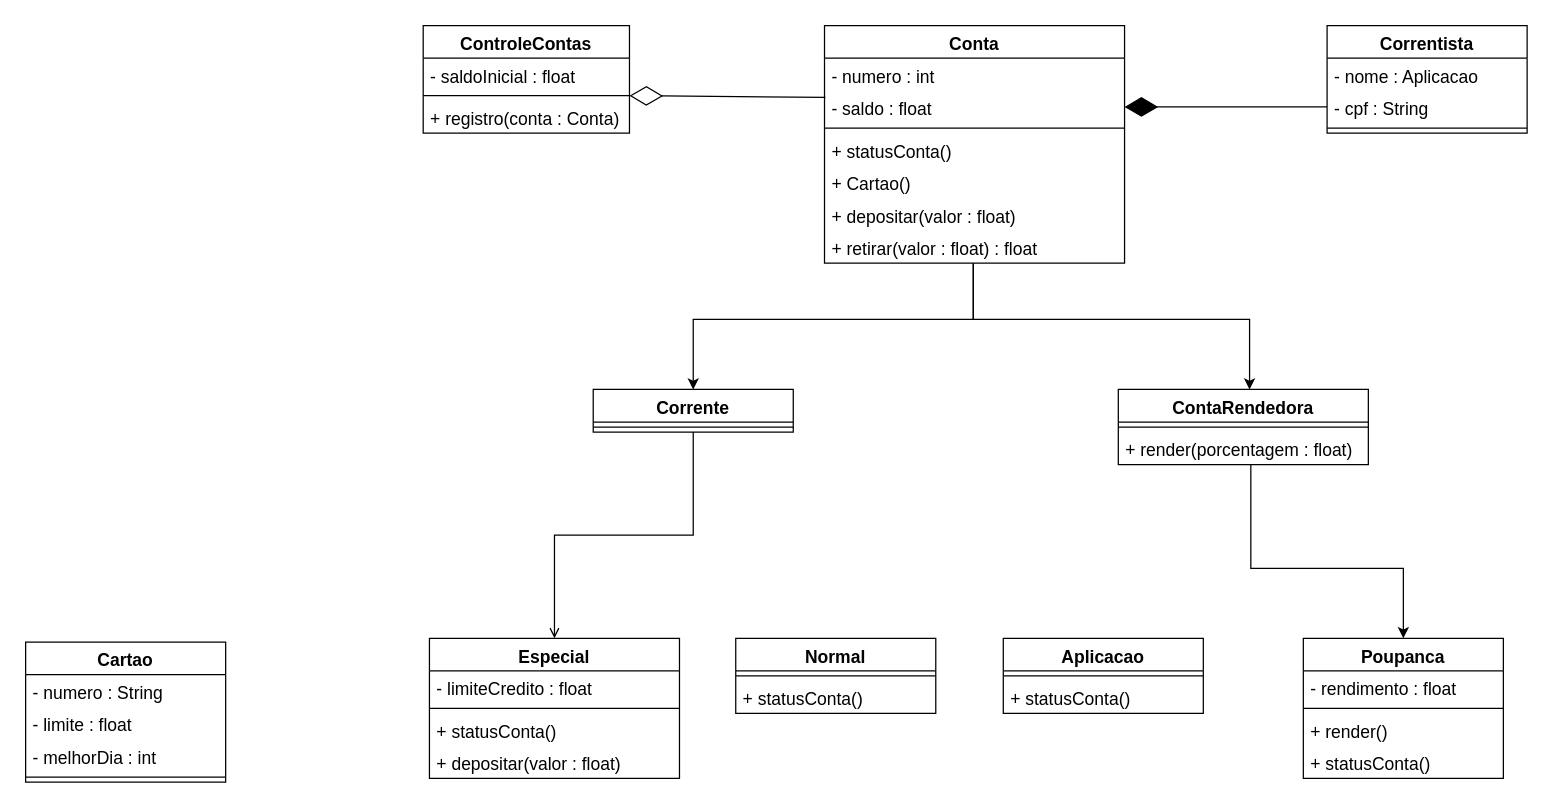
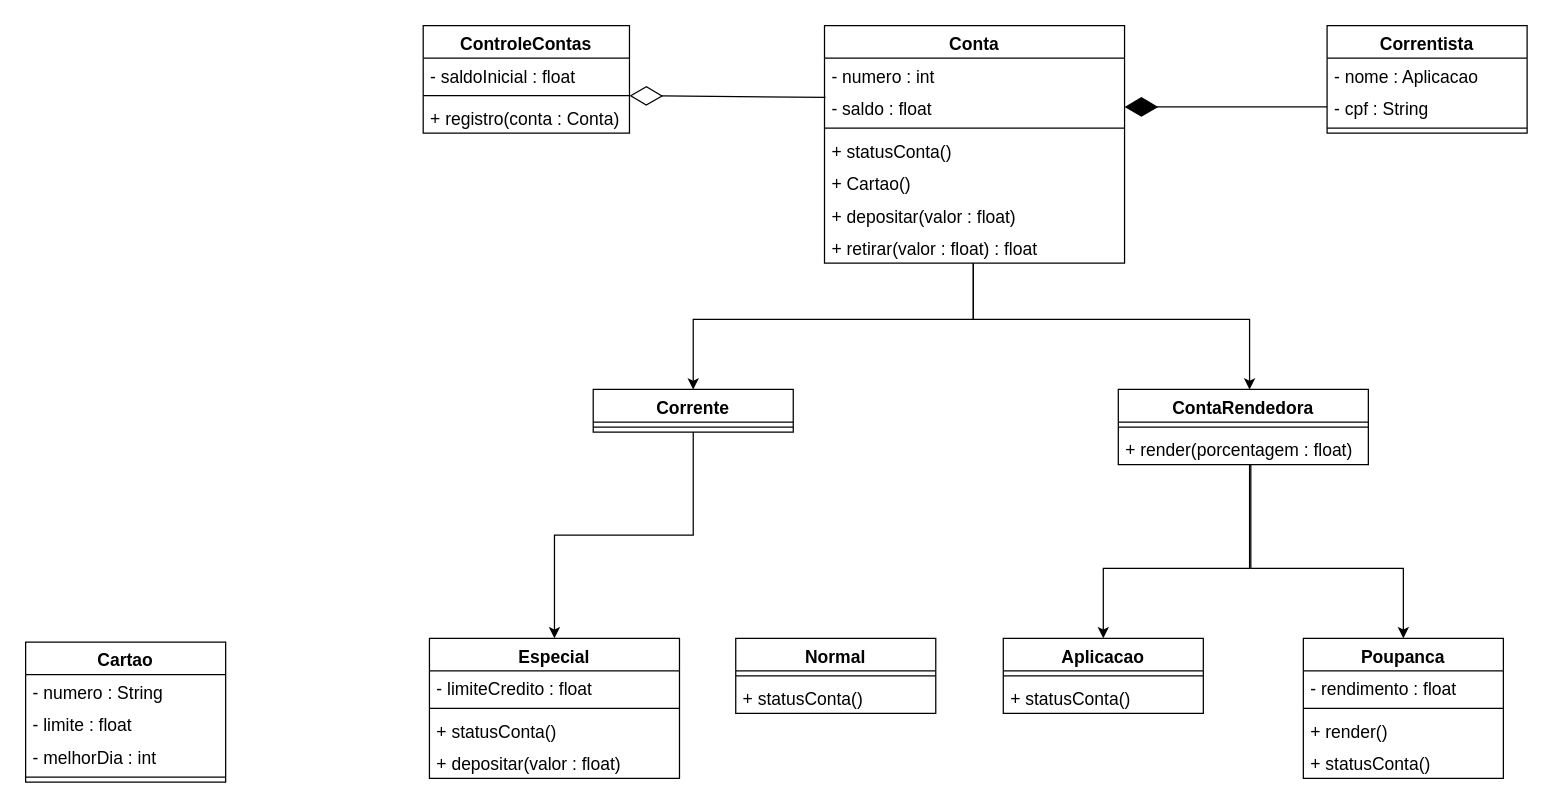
+ <mxCell id="8" value="" style="edgeStyle=orthogonalEdgeStyle;rounded=0;orthogonalLoop=1;jettySize=auto;html=1;fontSize=14;" edge="1" parent="1" source="13" target="10"><mxGeometry relative="1" as="geometry"><Array as="points"><mxPoint x="999" y="454" /><mxPoint x="882" y="454" /></Array></mxGeometry></mxCell>
- <mxCell id="3" value="" style="edgeStyle=orthogonalEdgeStyle;rounded=0;orthogonalLoop=1;jettySize=auto;html=1;fontSize=14;endArrow=open;" edge="1" parent="1" source="4" target="21"><mxGeometry relative="1" as="geometry" /></mxCell>
+ <mxCell id="3" value="" style="edgeStyle=orthogonalEdgeStyle;rounded=0;orthogonalLoop=1;jettySize=auto;html=1;fontSize=14;" edge="1" parent="1" source="4" target="21"><mxGeometry relative="1" as="geometry" /></mxCell>
